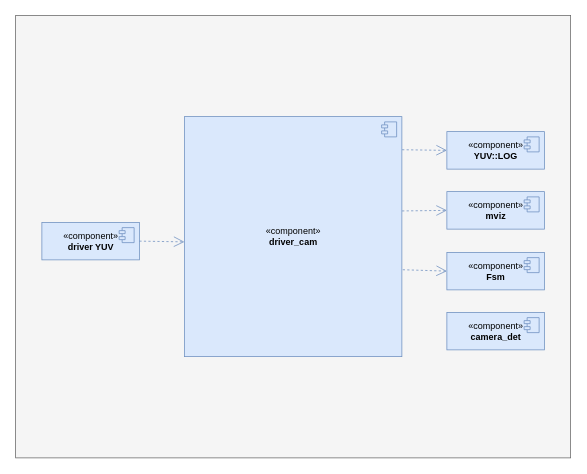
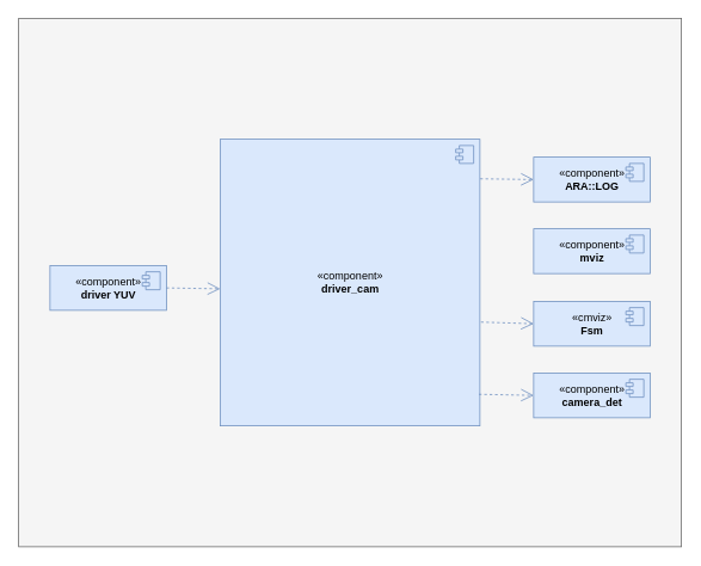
- <mxCell id="5" value="«c&lt;span&gt;omponent&lt;/span&gt;»&lt;br&gt;&lt;b&gt;YUV::LOG&lt;/b&gt;" style="html=1;dropTarget=0;fontStyle=0;fillColor=#dae8fc;strokeColor=#6c8ebf;align=center;" vertex="1" parent="1"><mxGeometry x="595" y="175" width="130" height="50" as="geometry" /></mxCell>
+ <mxCell id="5" value="«c&lt;span&gt;omponent&lt;/span&gt;»&lt;br&gt;&lt;b&gt;ARA::LOG&lt;/b&gt;" style="html=1;dropTarget=0;fontStyle=0;fillColor=#dae8fc;strokeColor=#6c8ebf;align=center;" vertex="1" parent="1"><mxGeometry x="595" y="175" width="130" height="50" as="geometry" /></mxCell>
- <mxCell id="19" value="" style="endArrow=open;endSize=12;dashed=1;html=1;rounded=0;entryX=0;entryY=0.5;entryDx=0;entryDy=0;exitX=1.001;exitY=0.393;exitDx=0;exitDy=0;fillColor=#dae8fc;strokeColor=#6c8ebf;exitPerimeter=0;" edge="1" parent="1" source="3" target="17"><mxGeometry width="160" relative="1" as="geometry"><mxPoint x="545" y="165" as="sourcePoint" /><mxPoint x="545" y="126" as="targetPoint" /></mxGeometry></mxCell>
- <mxCell id="10" value="«c&lt;span&gt;omponent&lt;/span&gt;»&lt;br&gt;&lt;b&gt;Fsm&lt;/b&gt;" style="html=1;dropTarget=0;fontStyle=0;fillColor=#dae8fc;strokeColor=#6c8ebf;align=center;" vertex="1" parent="1"><mxGeometry x="595" y="336" width="130" height="50" as="geometry" /></mxCell>
+ <mxCell id="10" value="«c&lt;span&gt;mviz&lt;/span&gt;»&lt;br&gt;&lt;b&gt;Fsm&lt;/b&gt;" style="html=1;dropTarget=0;fontStyle=0;fillColor=#dae8fc;strokeColor=#6c8ebf;align=center;" vertex="1" parent="1"><mxGeometry x="595" y="336" width="130" height="50" as="geometry" /></mxCell>
+ <mxCell id="16" value="" style="endArrow=open;endSize=12;dashed=1;html=1;rounded=0;entryX=0;entryY=0.5;entryDx=0;entryDy=0;fillColor=#dae8fc;strokeColor=#6c8ebf;exitX=0.996;exitY=0.89;exitDx=0;exitDy=0;exitPerimeter=0;" edge="1" parent="1" source="3" target="12"><mxGeometry width="160" relative="1" as="geometry"><mxPoint x="595" y="293" as="sourcePoint" /><mxPoint x="535.29" y="376" as="targetPoint" /></mxGeometry></mxCell>
